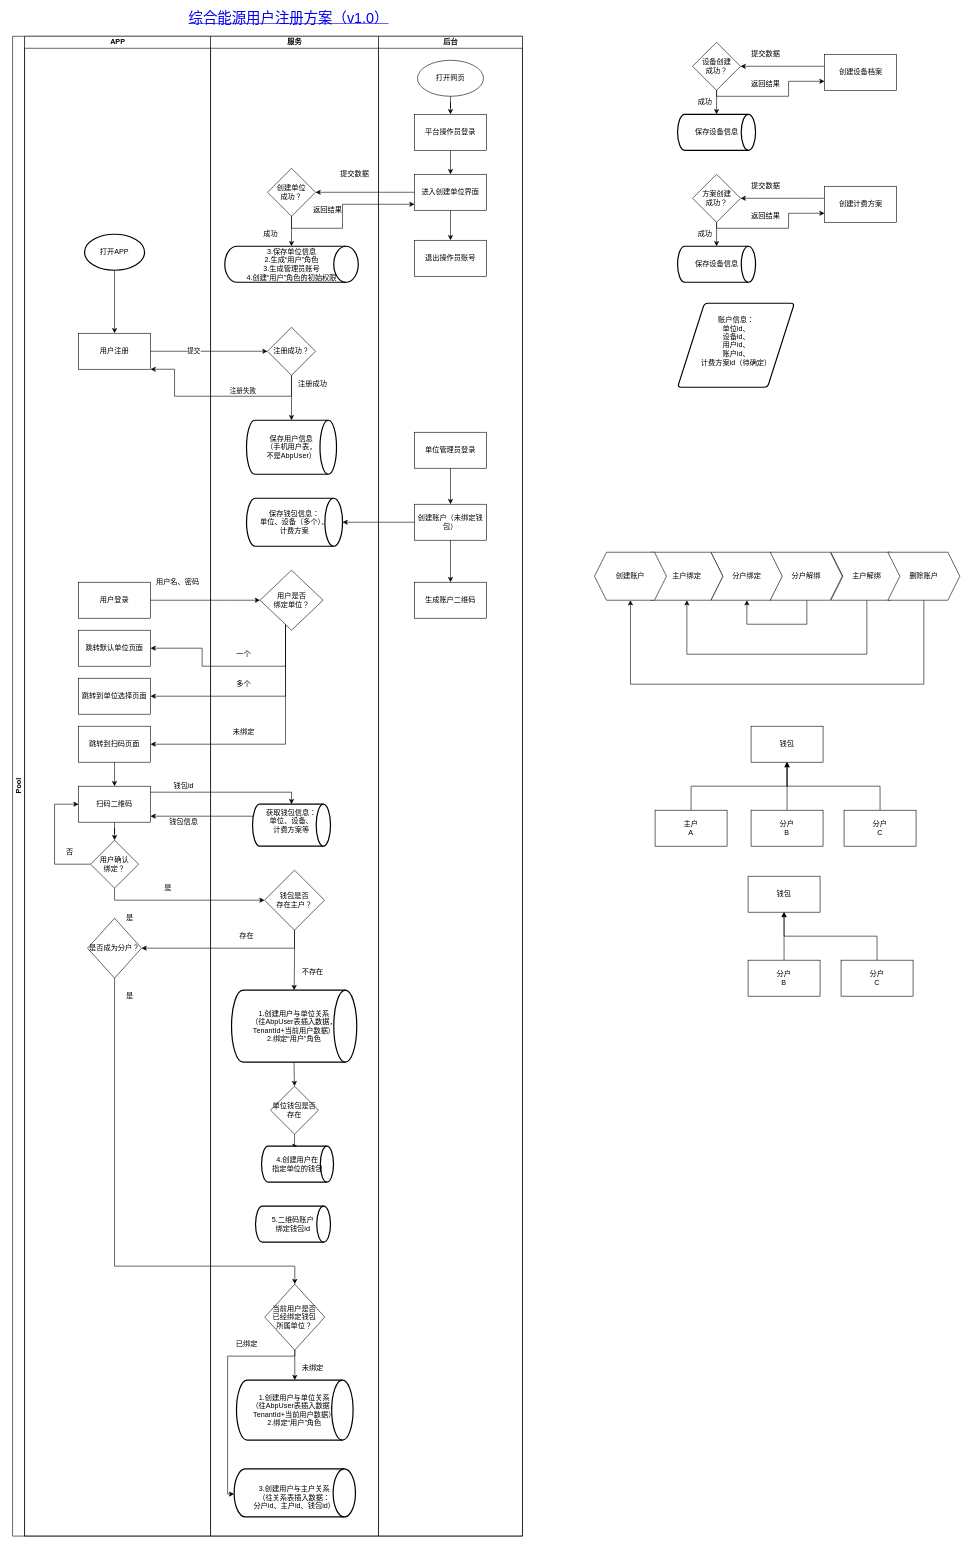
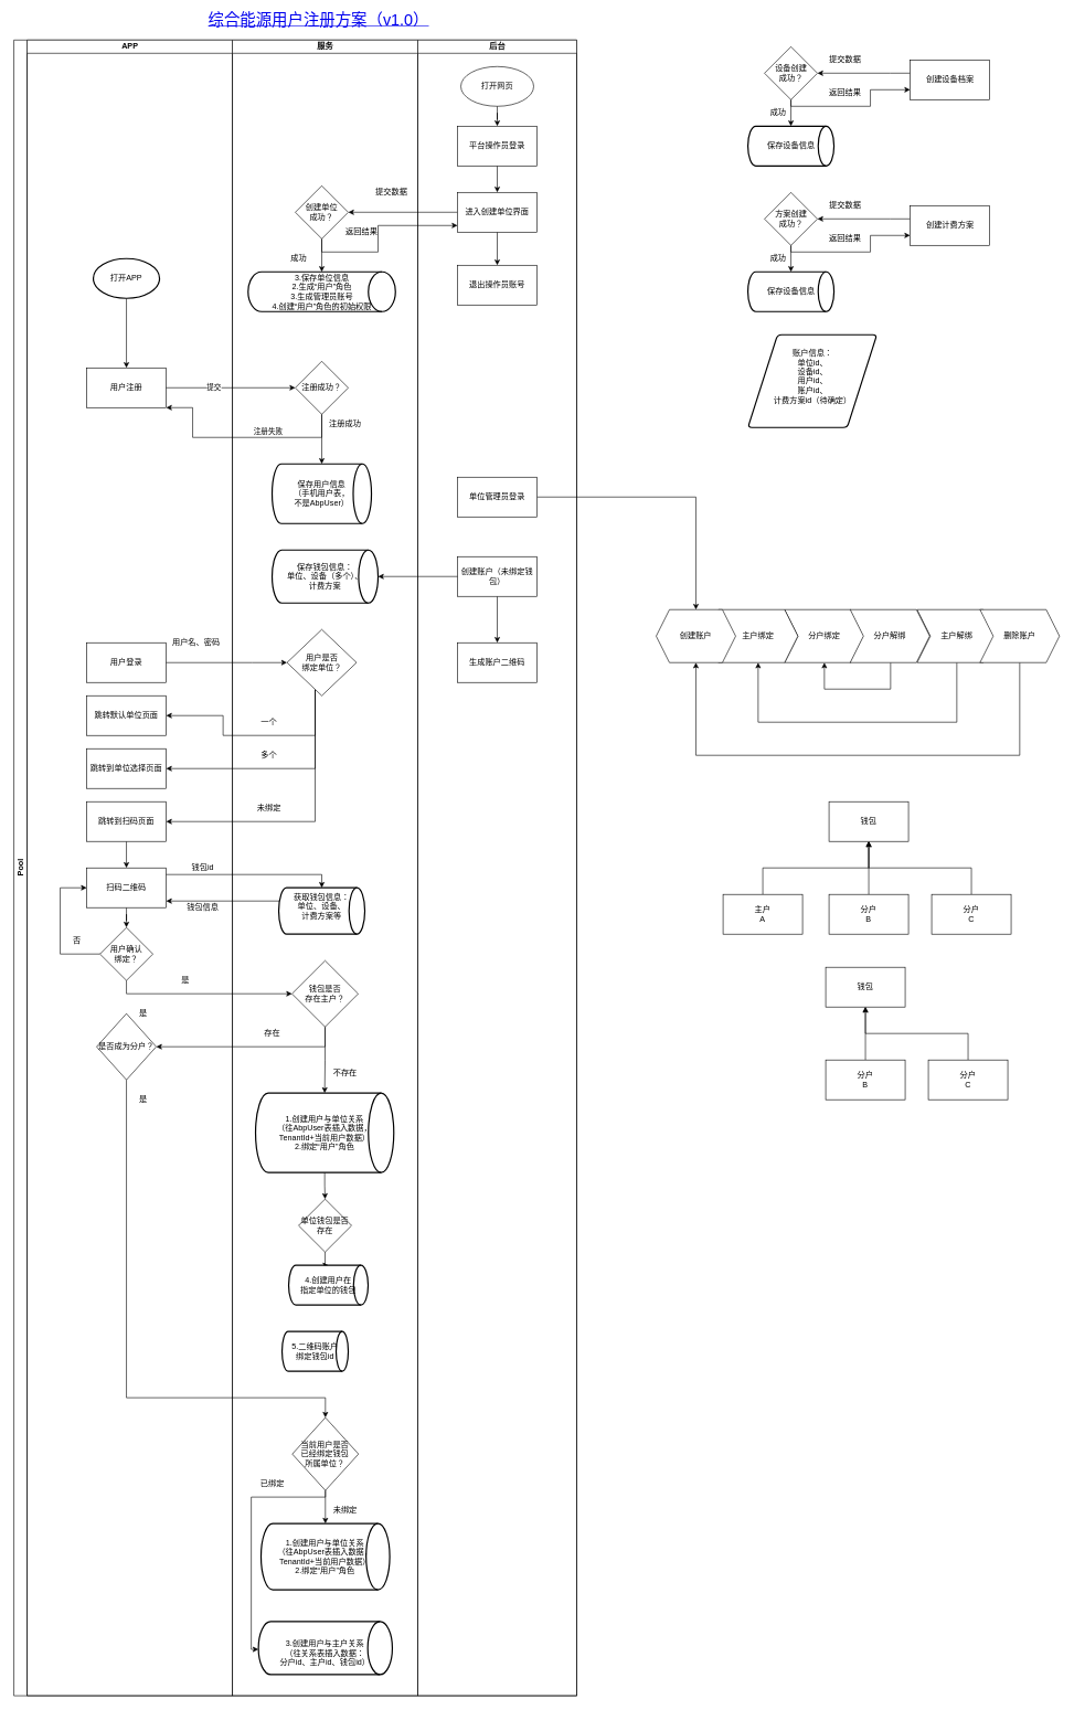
- <mxCell id="77" style="edgeStyle=orthogonalEdgeStyle;rounded=0;orthogonalLoop=1;jettySize=auto;html=1;" parent="70" source="78" target="81" edge="1"><mxGeometry relative="1" as="geometry" /></mxCell>
+ <mxCell id="77" style="edgeStyle=orthogonalEdgeStyle;rounded=0;orthogonalLoop=1;jettySize=auto;html=1;" parent="70" source="78" target="111" edge="1"><mxGeometry relative="1" as="geometry" /></mxCell>
- <mxCell id="69" value="5.二维码账户&lt;br&gt;绑定钱包id" style="strokeWidth=2;html=1;shape=mxgraph.flowchart.direct_data;whiteSpace=wrap;" vertex="1" parent="38"><mxGeometry x="75" y="1950" width="125" height="60" as="geometry" /></mxCell>
+ <mxCell id="69" value="5.二维码账户&lt;br&gt;绑定钱包id" style="strokeWidth=2;html=1;shape=mxgraph.flowchart.direct_data;whiteSpace=wrap;" vertex="1" parent="38"><mxGeometry x="75" y="1950" width="100" height="60" as="geometry" /></mxCell>
